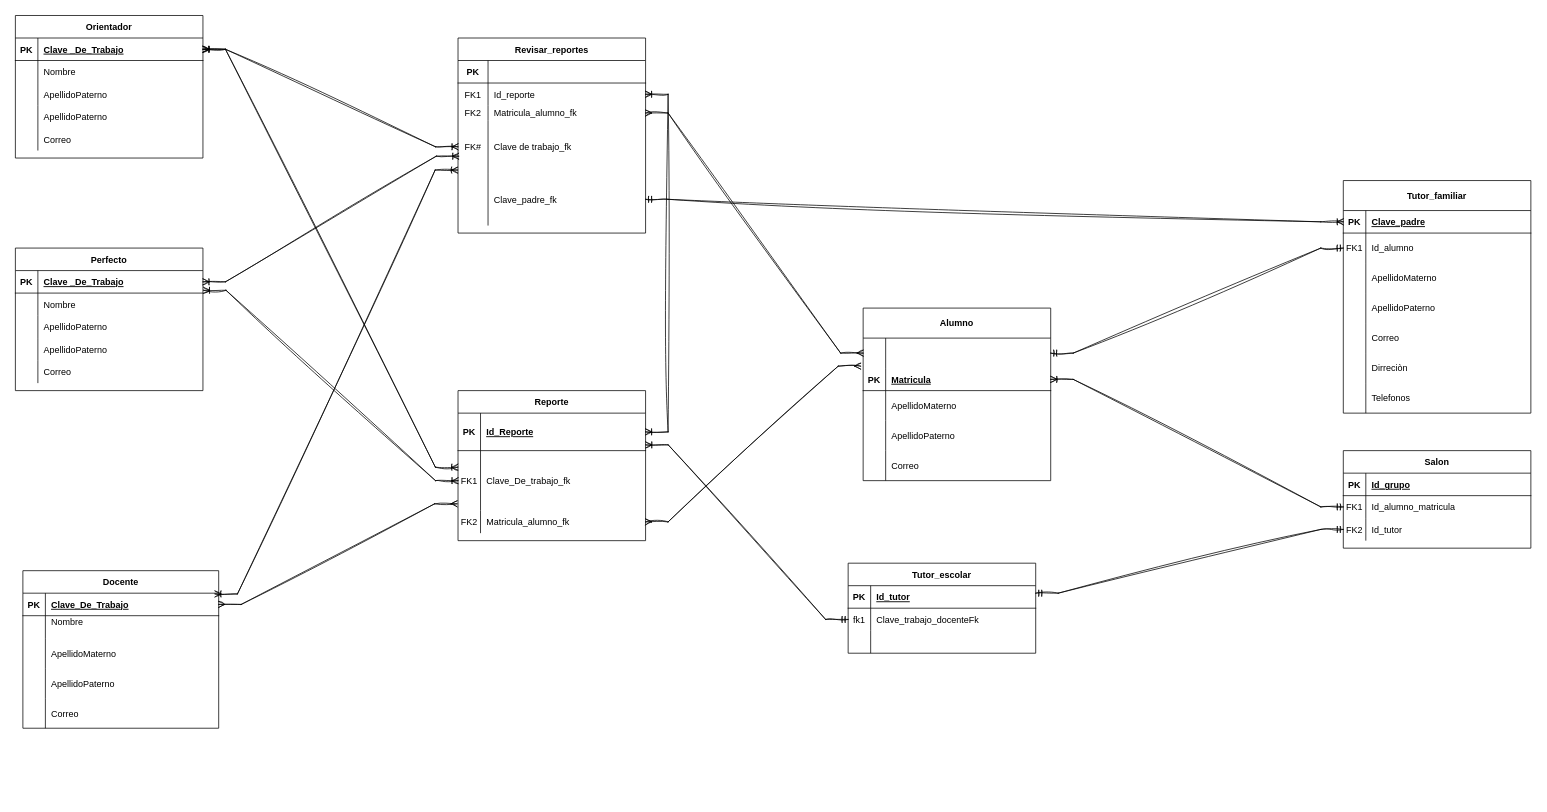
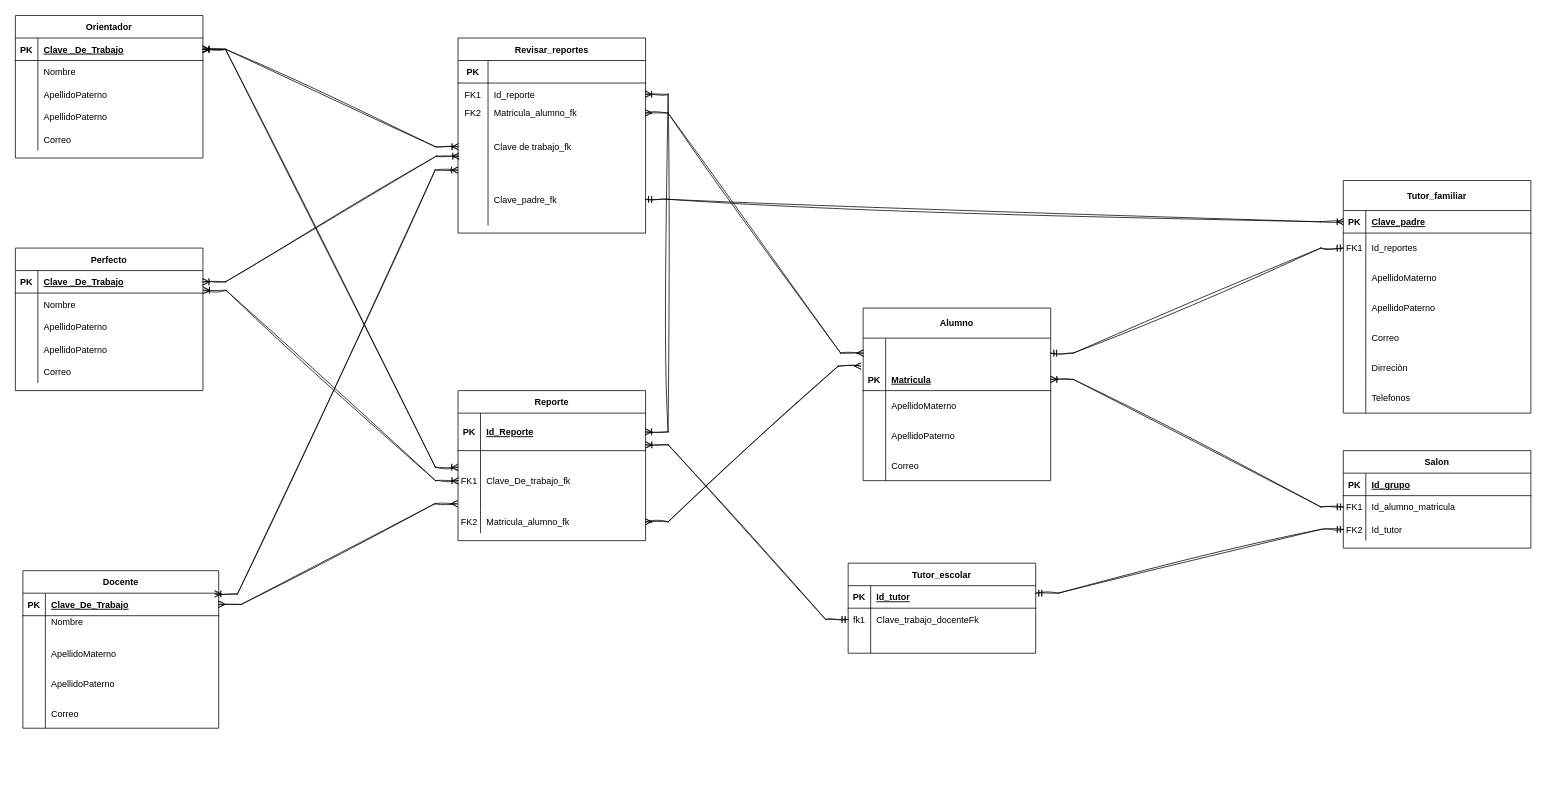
- <mxCell id="134" value="FK#" style="shape=partialRectangle;overflow=hidden;connectable=0;fillColor=none;top=0;left=0;bottom=0;right=0;" parent="133" vertex="1"><mxGeometry width="40" height="70" as="geometry"><mxRectangle width="40" height="70" as="alternateBounds" /></mxGeometry></mxCell>
- <mxCell id="94" value="Id_alumno" style="shape=partialRectangle;overflow=hidden;connectable=0;fillColor=none;top=0;left=0;bottom=0;right=0;align=left;spacingLeft=6;" parent="92" vertex="1"><mxGeometry x="30" width="220" height="40" as="geometry"><mxRectangle width="220" height="40" as="alternateBounds" /></mxGeometry></mxCell>
+ <mxCell id="94" value="Id_reportes" style="shape=partialRectangle;overflow=hidden;connectable=0;fillColor=none;top=0;left=0;bottom=0;right=0;align=left;spacingLeft=6;" parent="92" vertex="1"><mxGeometry x="30" width="220" height="40" as="geometry"><mxRectangle width="220" height="40" as="alternateBounds" /></mxGeometry></mxCell>
